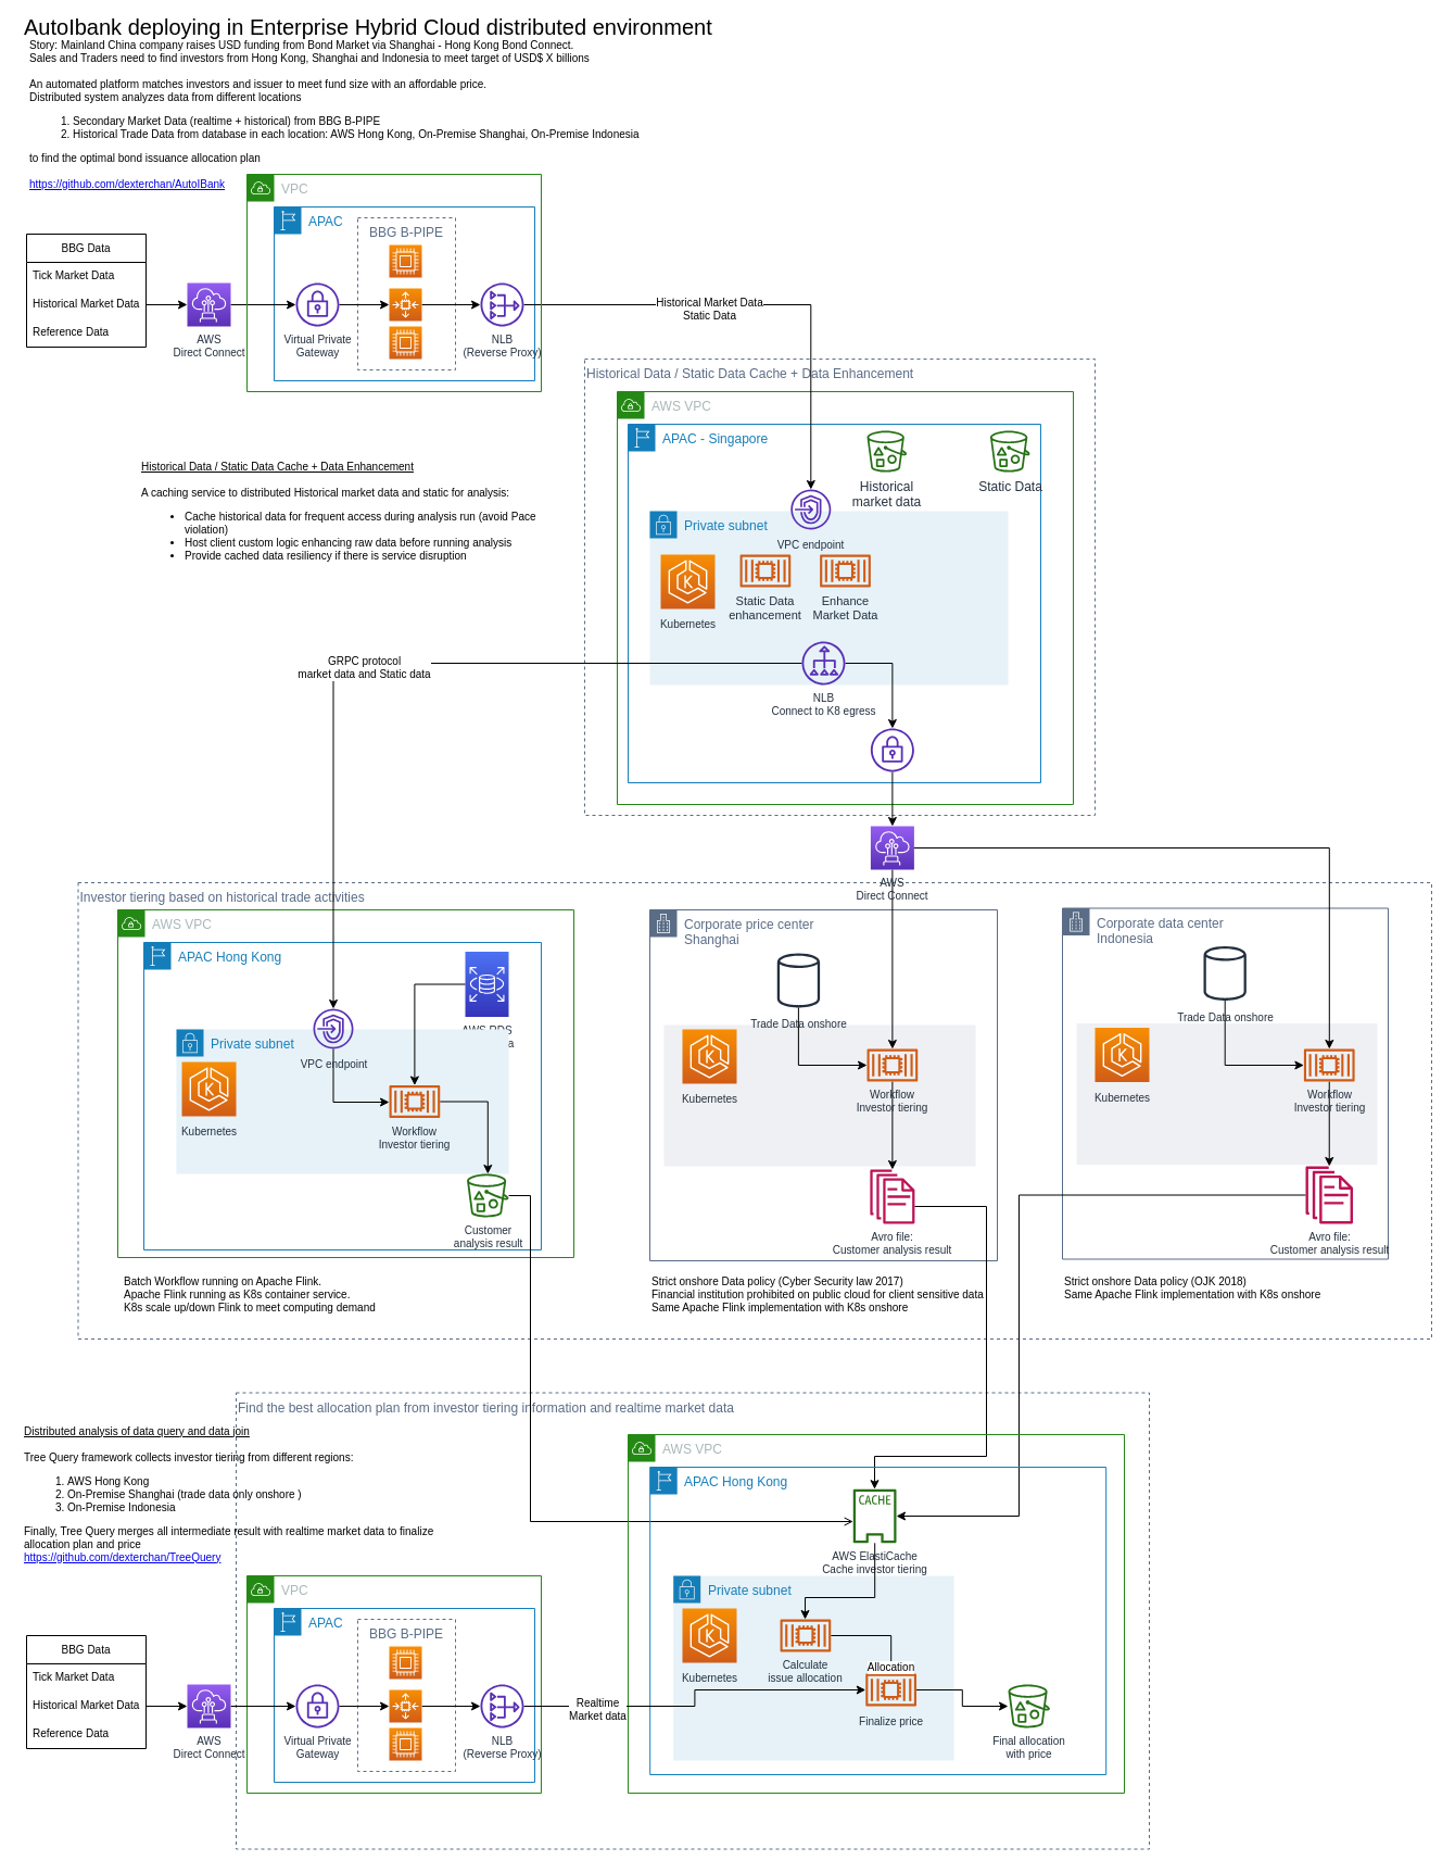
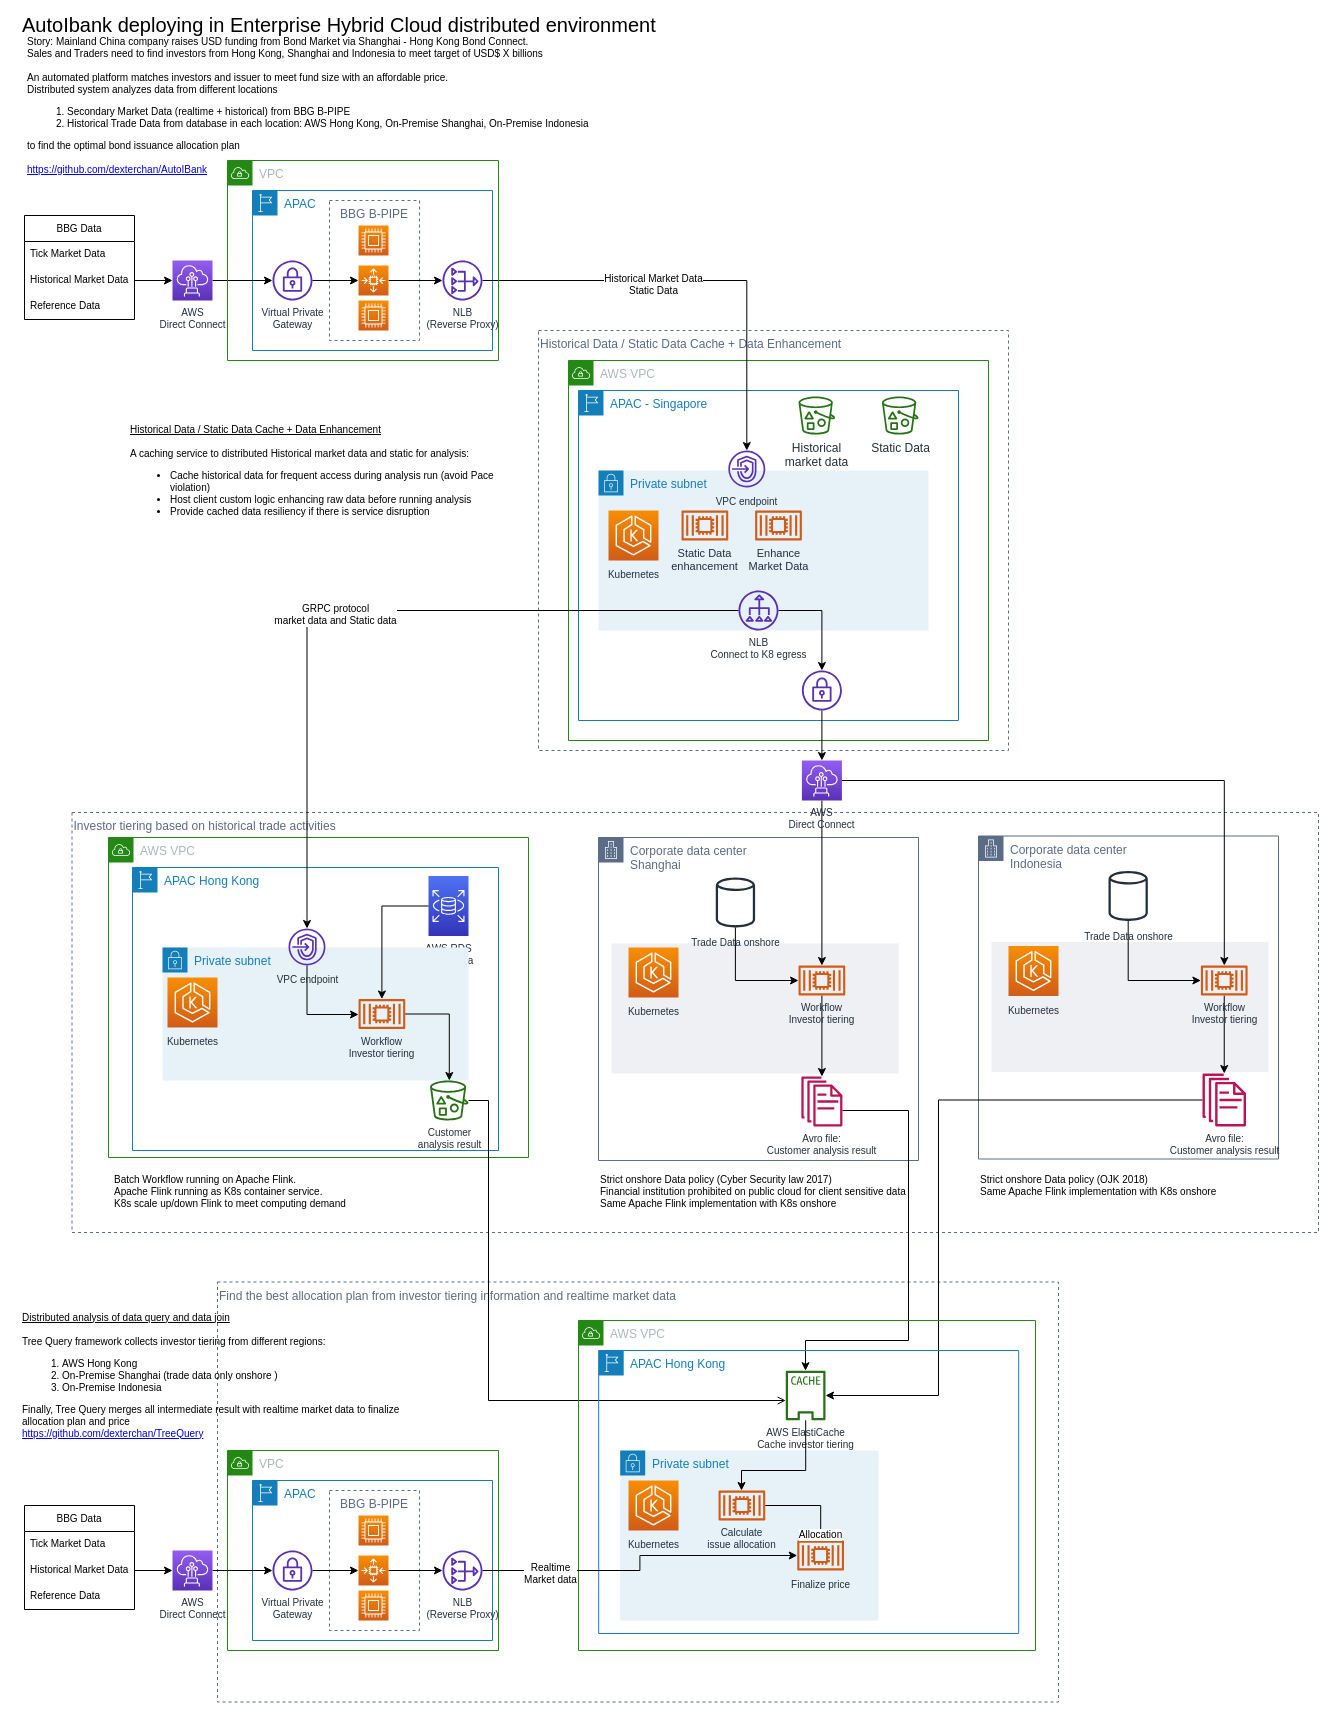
- <mxCell id="40" value="&lt;div&gt;Static Data&lt;/div&gt;" style="outlineConnect=0;fontColor=#232F3E;gradientColor=none;fillColor=#277116;strokeColor=none;dashed=0;verticalLabelPosition=bottom;verticalAlign=top;align=center;html=1;fontSize=12;fontStyle=0;aspect=fixed;pointerEvents=1;shape=mxgraph.aws4.bucket_with_objects;" parent="1" vertex="1"><mxGeometry x="911.46" y="396" width="36.54" height="38" as="geometry" /></mxCell>
+ <mxCell id="40" value="&lt;div&gt;Static Data&lt;/div&gt;" style="outlineConnect=0;fontColor=#232F3E;gradientColor=none;fillColor=#277116;strokeColor=none;dashed=0;verticalLabelPosition=bottom;verticalAlign=top;align=center;html=1;fontSize=12;fontStyle=0;aspect=fixed;pointerEvents=1;shape=mxgraph.aws4.bucket_with_objects;" parent="1" vertex="1"><mxGeometry x="881.46" y="396" width="36.54" height="38" as="geometry" /></mxCell>
- <mxCell id="7" value="&lt;div&gt;Corporate price center&lt;/div&gt;&lt;div&gt;Shanghai&lt;br&gt;&lt;/div&gt;" style="points=[[0,0],[0.25,0],[0.5,0],[0.75,0],[1,0],[1,0.25],[1,0.5],[1,0.75],[1,1],[0.75,1],[0.5,1],[0.25,1],[0,1],[0,0.75],[0,0.5],[0,0.25]];outlineConnect=0;gradientColor=none;html=1;whiteSpace=wrap;fontSize=12;fontStyle=0;shape=mxgraph.aws4.group;grIcon=mxgraph.aws4.group_corporate_data_center;strokeColor=#5A6C86;fillColor=none;verticalAlign=top;align=left;spacingLeft=30;fontColor=#5A6C86;dashed=0;" parent="1" vertex="1"><mxGeometry x="598" y="837" width="320" height="323" as="geometry" /></mxCell>
+ <mxCell id="7" value="&lt;div&gt;Corporate data center&lt;/div&gt;&lt;div&gt;Shanghai&lt;br&gt;&lt;/div&gt;" style="points=[[0,0],[0.25,0],[0.5,0],[0.75,0],[1,0],[1,0.25],[1,0.5],[1,0.75],[1,1],[0.75,1],[0.5,1],[0.25,1],[0,1],[0,0.75],[0,0.5],[0,0.25]];outlineConnect=0;gradientColor=none;html=1;whiteSpace=wrap;fontSize=12;fontStyle=0;shape=mxgraph.aws4.group;grIcon=mxgraph.aws4.group_corporate_data_center;strokeColor=#5A6C86;fillColor=none;verticalAlign=top;align=left;spacingLeft=30;fontColor=#5A6C86;dashed=0;" parent="1" vertex="1"><mxGeometry x="598" y="837" width="320" height="323" as="geometry" /></mxCell>
- <mxCell id="81" style="edgeStyle=orthogonalEdgeStyle;rounded=0;orthogonalLoop=1;jettySize=auto;html=1;fontSize=10;" parent="1" source="82" target="104" edge="1"><mxGeometry relative="1" as="geometry" /></mxCell>
- <mxCell id="104" value="&lt;div style=&quot;font-size: 10px&quot;&gt;&lt;font style=&quot;font-size: 10px&quot;&gt;Final allocation &lt;br&gt;&lt;/font&gt;&lt;/div&gt;&lt;div style=&quot;font-size: 10px&quot;&gt;&lt;font style=&quot;font-size: 10px&quot;&gt;with price&lt;br&gt;&lt;/font&gt;&lt;/div&gt;" style="outlineConnect=0;fontColor=#232F3E;gradientColor=none;fillColor=#277116;strokeColor=none;dashed=0;verticalLabelPosition=bottom;verticalAlign=top;align=center;html=1;fontSize=12;fontStyle=0;aspect=fixed;pointerEvents=1;shape=mxgraph.aws4.bucket_with_objects;" parent="1" vertex="1"><mxGeometry x="928" y="1550" width="38.46" height="40" as="geometry" /></mxCell>
